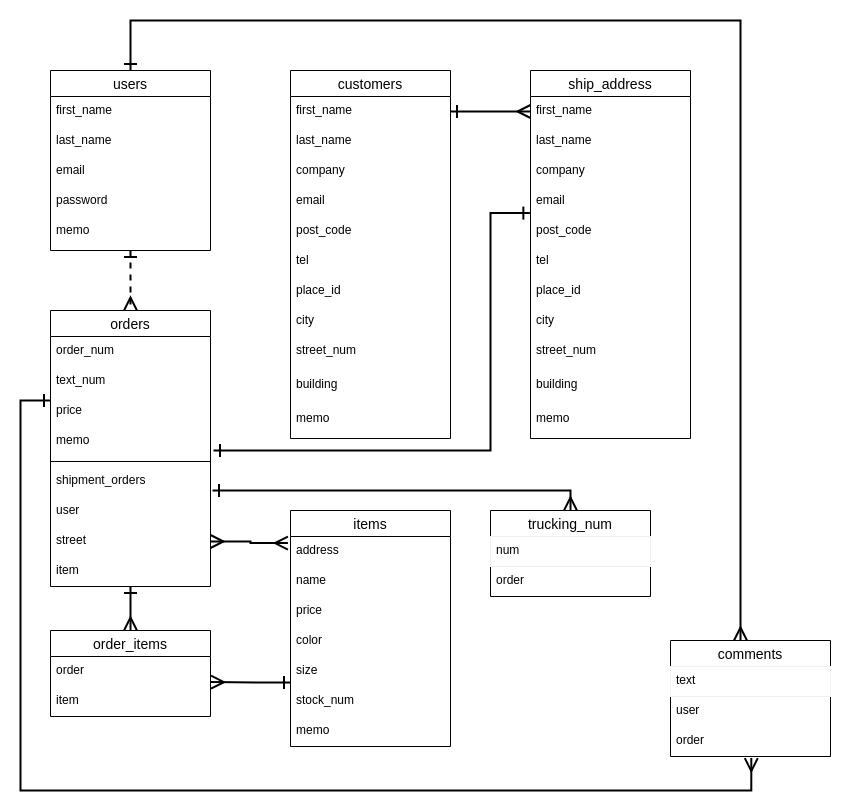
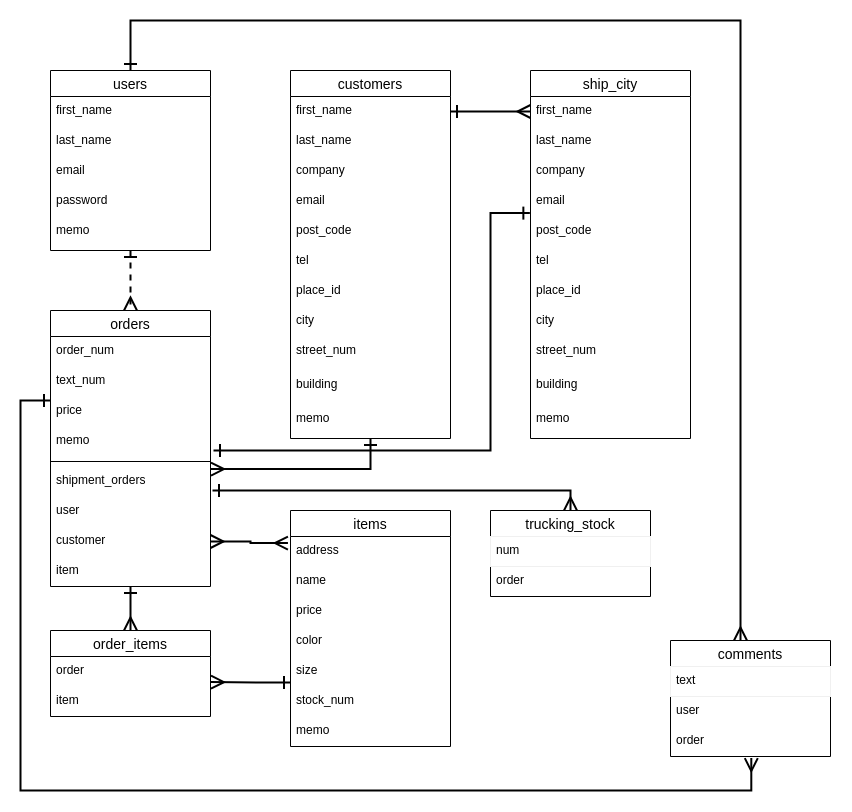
- <mxCell id="35" value="ship_address" style="swimlane;fontStyle=0;childLayout=stackLayout;horizontal=1;startSize=26;horizontalStack=0;resizeParent=1;resizeParentMax=0;resizeLast=0;collapsible=1;marginBottom=0;align=center;fontSize=14;" parent="1" vertex="1"><mxGeometry x="530" y="70" width="160" height="368" as="geometry" /></mxCell>
+ <mxCell id="35" value="ship_city" style="swimlane;fontStyle=0;childLayout=stackLayout;horizontal=1;startSize=26;horizontalStack=0;resizeParent=1;resizeParentMax=0;resizeLast=0;collapsible=1;marginBottom=0;align=center;fontSize=14;" parent="1" vertex="1"><mxGeometry x="530" y="70" width="160" height="368" as="geometry" /></mxCell>
+ <mxCell id="22" style="edgeStyle=orthogonalEdgeStyle;rounded=0;jumpSize=6;orthogonalLoop=1;jettySize=auto;html=1;startArrow=ERone;startFill=0;startSize=10;endArrow=ERmany;endFill=0;endSize=10;strokeWidth=2;entryX=1.003;entryY=0.087;entryDx=0;entryDy=0;entryPerimeter=0;" parent="1" source="23" target="18" edge="1"><mxGeometry relative="1" as="geometry"><mxPoint x="230" y="390" as="targetPoint" /></mxGeometry></mxCell>
- <mxCell id="66" value="trucking_num" style="swimlane;fontStyle=0;childLayout=stackLayout;horizontal=1;startSize=26;horizontalStack=0;resizeParent=1;resizeParentMax=0;resizeLast=0;collapsible=1;marginBottom=0;align=center;fontSize=14;" parent="1" vertex="1"><mxGeometry x="490" y="510" width="160" height="86" as="geometry" /></mxCell>
+ <mxCell id="66" value="trucking_stock" style="swimlane;fontStyle=0;childLayout=stackLayout;horizontal=1;startSize=26;horizontalStack=0;resizeParent=1;resizeParentMax=0;resizeLast=0;collapsible=1;marginBottom=0;align=center;fontSize=14;" parent="1" vertex="1"><mxGeometry x="490" y="510" width="160" height="86" as="geometry" /></mxCell>
- <mxCell id="20" value="street" style="text;strokeColor=none;fillColor=none;spacingLeft=4;spacingRight=4;overflow=hidden;rotatable=0;points=[[0,0.5],[1,0.5]];portConstraint=eastwest;fontSize=12;" parent="12" vertex="1"><mxGeometry y="216" width="160" height="30" as="geometry" /></mxCell>
+ <mxCell id="20" value="customer" style="text;strokeColor=none;fillColor=none;spacingLeft=4;spacingRight=4;overflow=hidden;rotatable=0;points=[[0,0.5],[1,0.5]];portConstraint=eastwest;fontSize=12;" parent="12" vertex="1"><mxGeometry y="216" width="160" height="30" as="geometry" /></mxCell>
